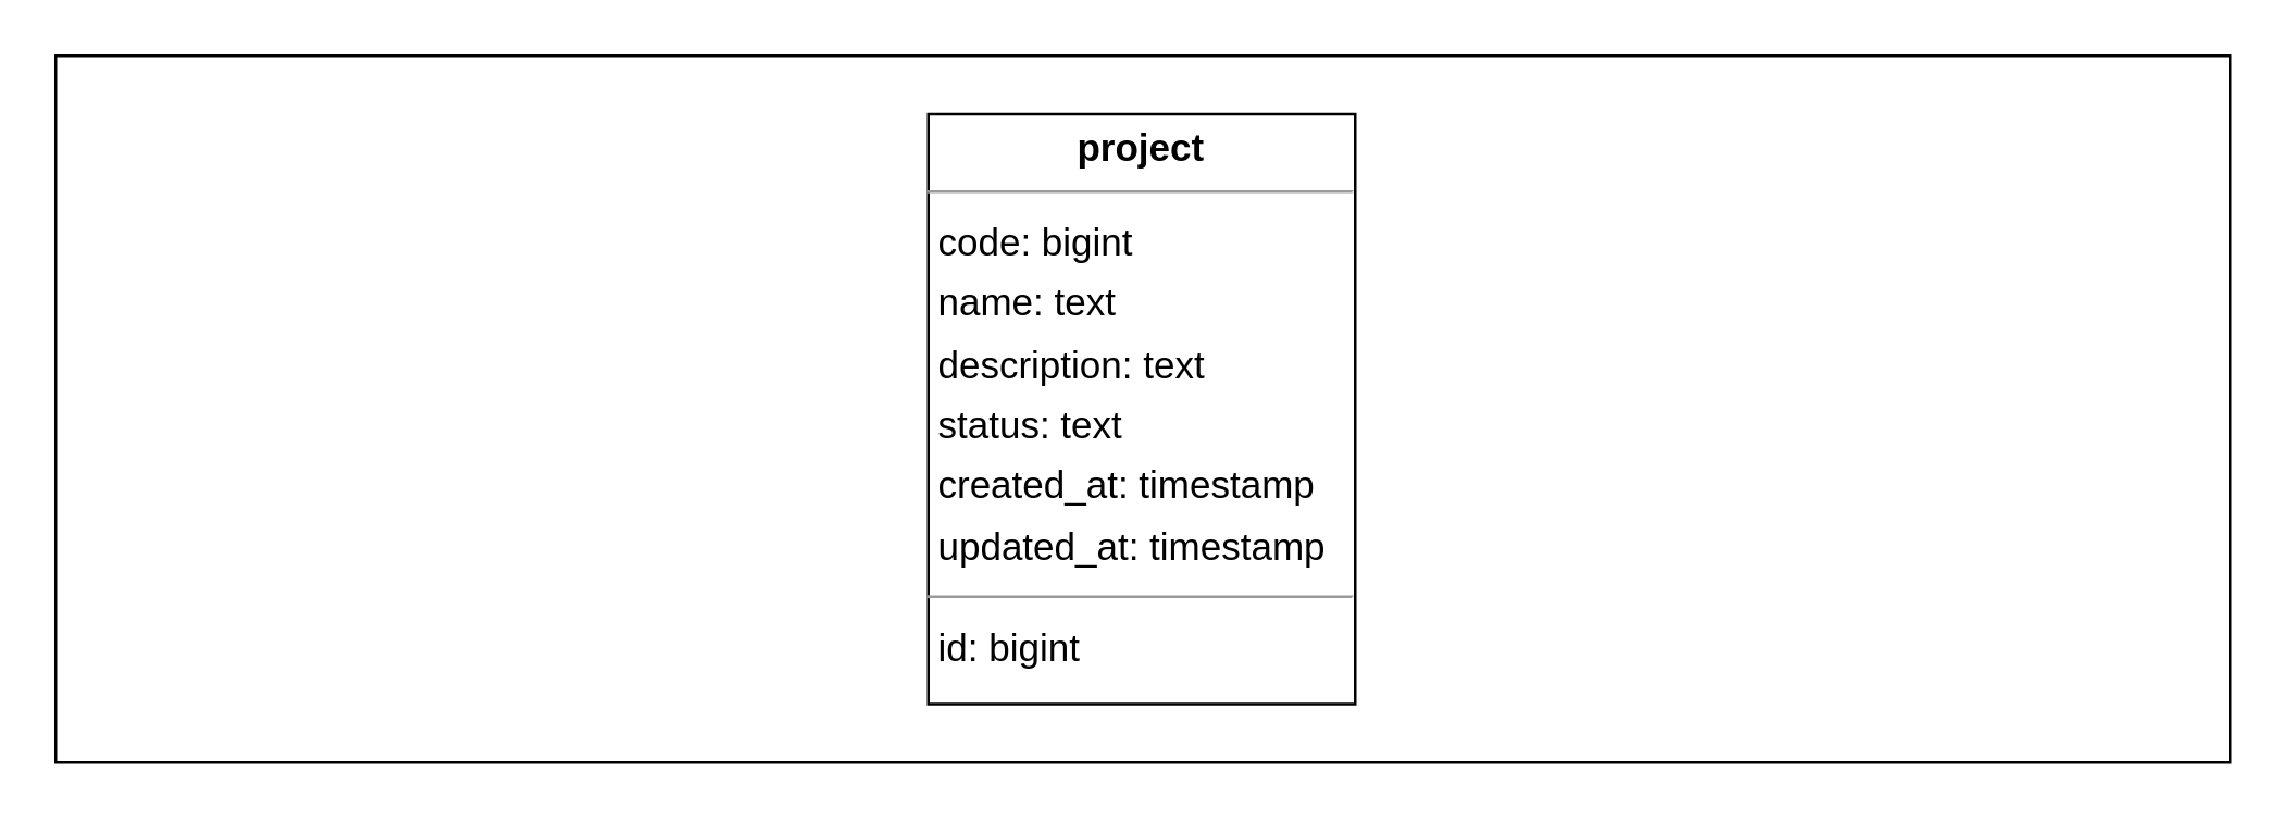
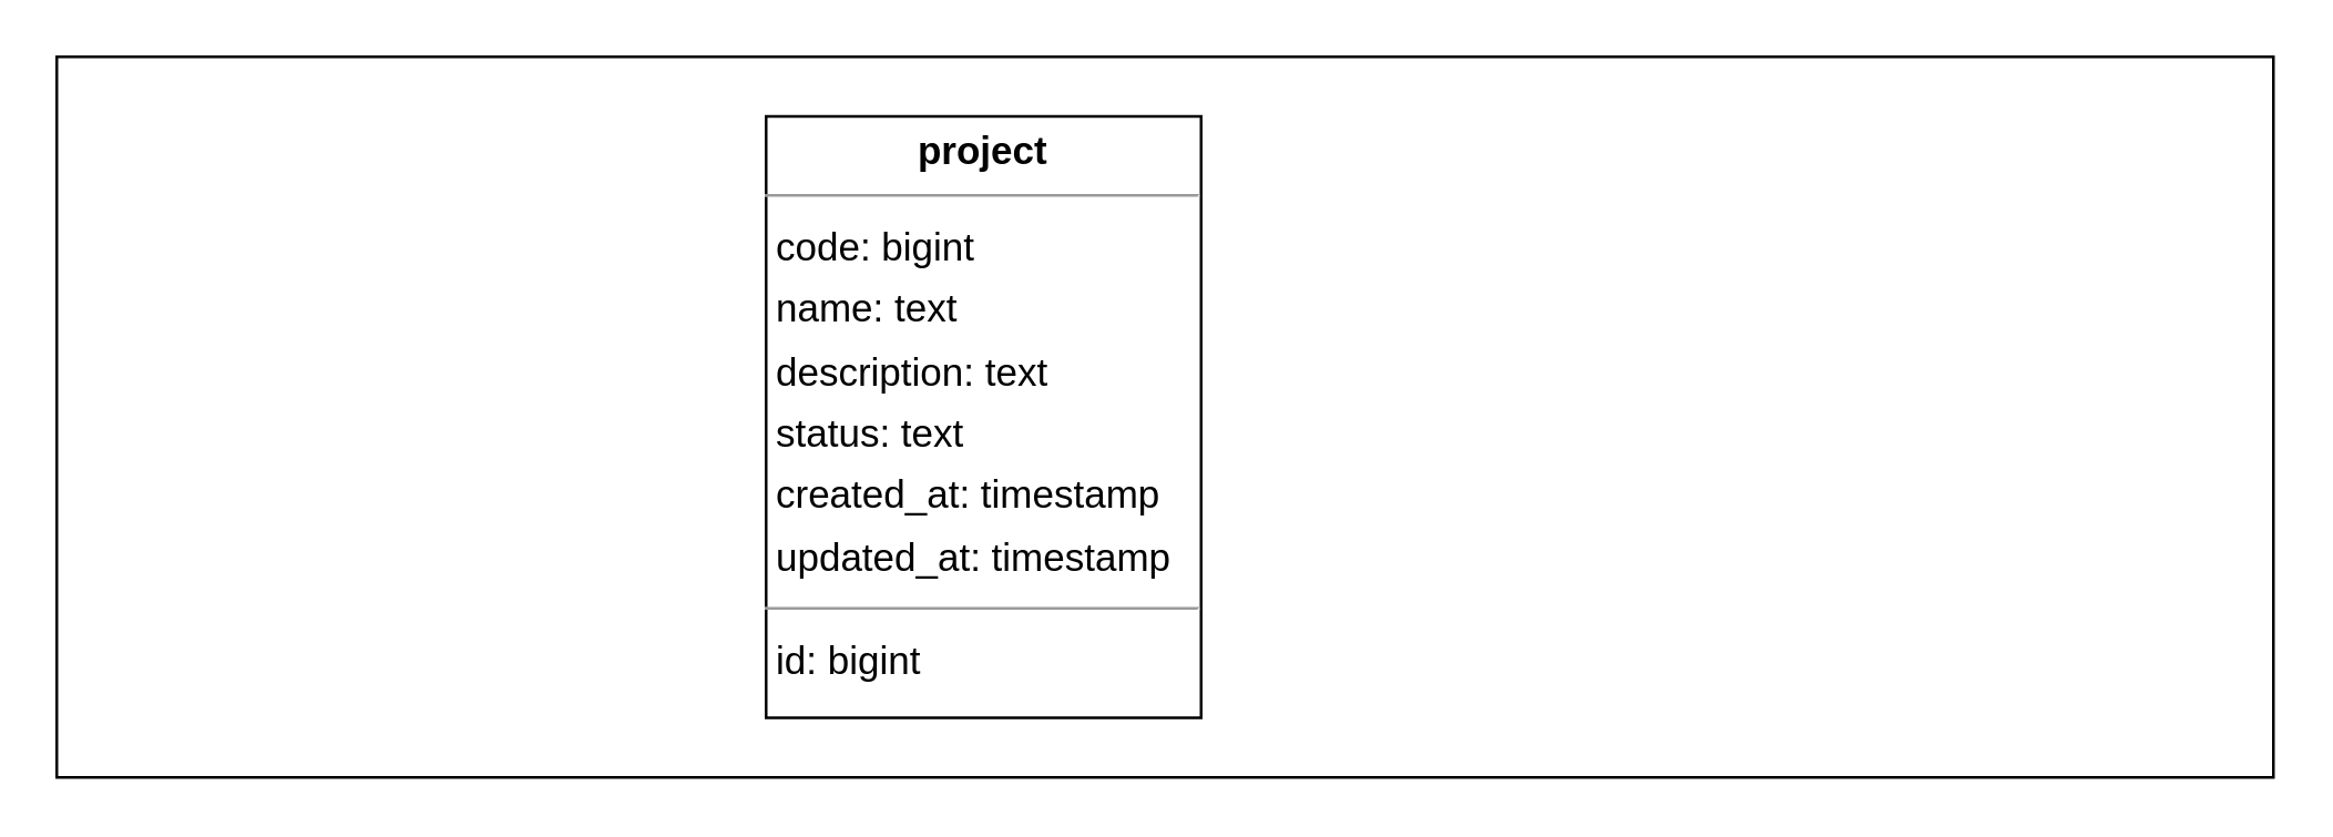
- <mxCell id="3" value="&lt;p style=&quot;margin:0px;margin-top:4px;text-align:center;&quot;&gt;&lt;b&gt;project&lt;/b&gt;&lt;/p&gt;&lt;hr size=&quot;1&quot;/&gt;&lt;p style=&quot;margin:0 0 0 4px;line-height:1.6;&quot;&gt; code: bigint&lt;br/&gt; name: text&lt;br/&gt; description: text&lt;br/&gt; status: text&lt;br/&gt; created_at: timestamp&lt;br/&gt; updated_at: timestamp&lt;/p&gt;&lt;hr size=&quot;1&quot;/&gt;&lt;p style=&quot;margin:0 0 0 4px;line-height:1.6;&quot;&gt; id: bigint&lt;/p&gt;" style="verticalAlign=top;align=left;overflow=fill;fontSize=14;fontFamily=Helvetica;html=1;rounded=0;shadow=0;comic=0;labelBackgroundColor=none;strokeWidth=1;" vertex="1" parent="1"><mxGeometry x="341" y="41.5" width="157" height="217" as="geometry" /></mxCell>
+ <mxCell id="3" value="&lt;p style=&quot;margin:0px;margin-top:4px;text-align:center;&quot;&gt;&lt;b&gt;project&lt;/b&gt;&lt;/p&gt;&lt;hr size=&quot;1&quot;/&gt;&lt;p style=&quot;margin:0 0 0 4px;line-height:1.6;&quot;&gt; code: bigint&lt;br/&gt; name: text&lt;br/&gt; description: text&lt;br/&gt; status: text&lt;br/&gt; created_at: timestamp&lt;br/&gt; updated_at: timestamp&lt;/p&gt;&lt;hr size=&quot;1&quot;/&gt;&lt;p style=&quot;margin:0 0 0 4px;line-height:1.6;&quot;&gt; id: bigint&lt;/p&gt;" style="verticalAlign=top;align=left;overflow=fill;fontSize=14;fontFamily=Helvetica;html=1;rounded=0;shadow=0;comic=0;labelBackgroundColor=none;strokeWidth=1;" vertex="1" parent="1"><mxGeometry x="276" y="41.5" width="157" height="217" as="geometry" /></mxCell>
